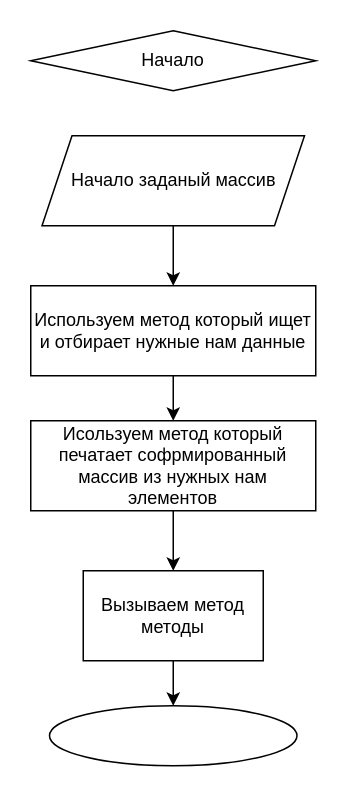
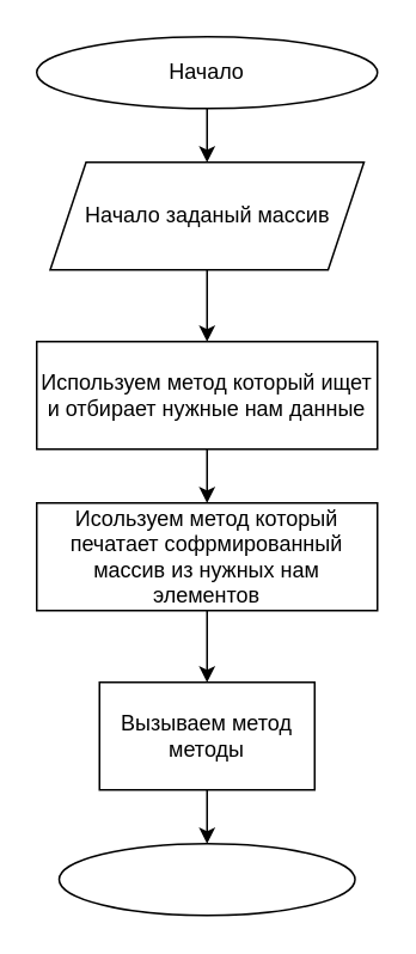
- <mxCell id="3" value="Начало" style="rhombus;whiteSpace=wrap;html=1;" vertex="1" parent="1"><mxGeometry x="20" width="190" height="40" as="geometry" y="20" /></mxCell>
+ <mxCell id="3" value="Начало" style="ellipse;whiteSpace=wrap;html=1;" vertex="1" parent="1"><mxGeometry x="20" width="190" height="40" as="geometry" y="20" /></mxCell>
+ <mxCell id="2" style="edgeStyle=none;html=1;" edge="1" parent="1" source="3" target="5"><mxGeometry relative="1" as="geometry"><mxPoint x="115" y="90" as="targetPoint" /></mxGeometry></mxCell>
